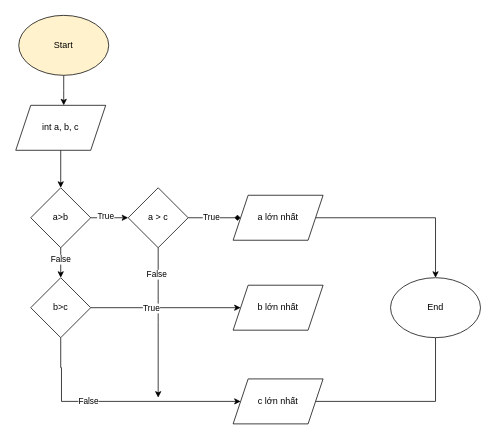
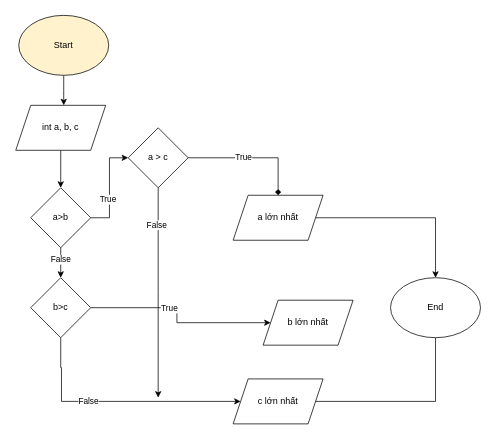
- <mxCell id="15" value="a &amp;gt; c" style="rhombus;whiteSpace=wrap;html=1;" vertex="1" parent="1"><mxGeometry x="170" y="250" width="80" height="80" as="geometry" /></mxCell>
+ <mxCell id="15" value="a &amp;gt; c" style="rhombus;whiteSpace=wrap;html=1;" vertex="1" parent="1"><mxGeometry x="170" y="170" width="80" height="80" as="geometry" /></mxCell>
- <mxCell id="18" value="b lớn nhất" style="shape=parallelogram;perimeter=parallelogramPerimeter;whiteSpace=wrap;html=1;fixedSize=1;" vertex="1" parent="1"><mxGeometry x="310" y="380" width="120" height="60" as="geometry" /></mxCell>
+ <mxCell id="18" value="b lớn nhất" style="shape=parallelogram;perimeter=parallelogramPerimeter;whiteSpace=wrap;html=1;fixedSize=1;" vertex="1" parent="1"><mxGeometry x="350" y="400" width="120" height="60" as="geometry" /></mxCell>
